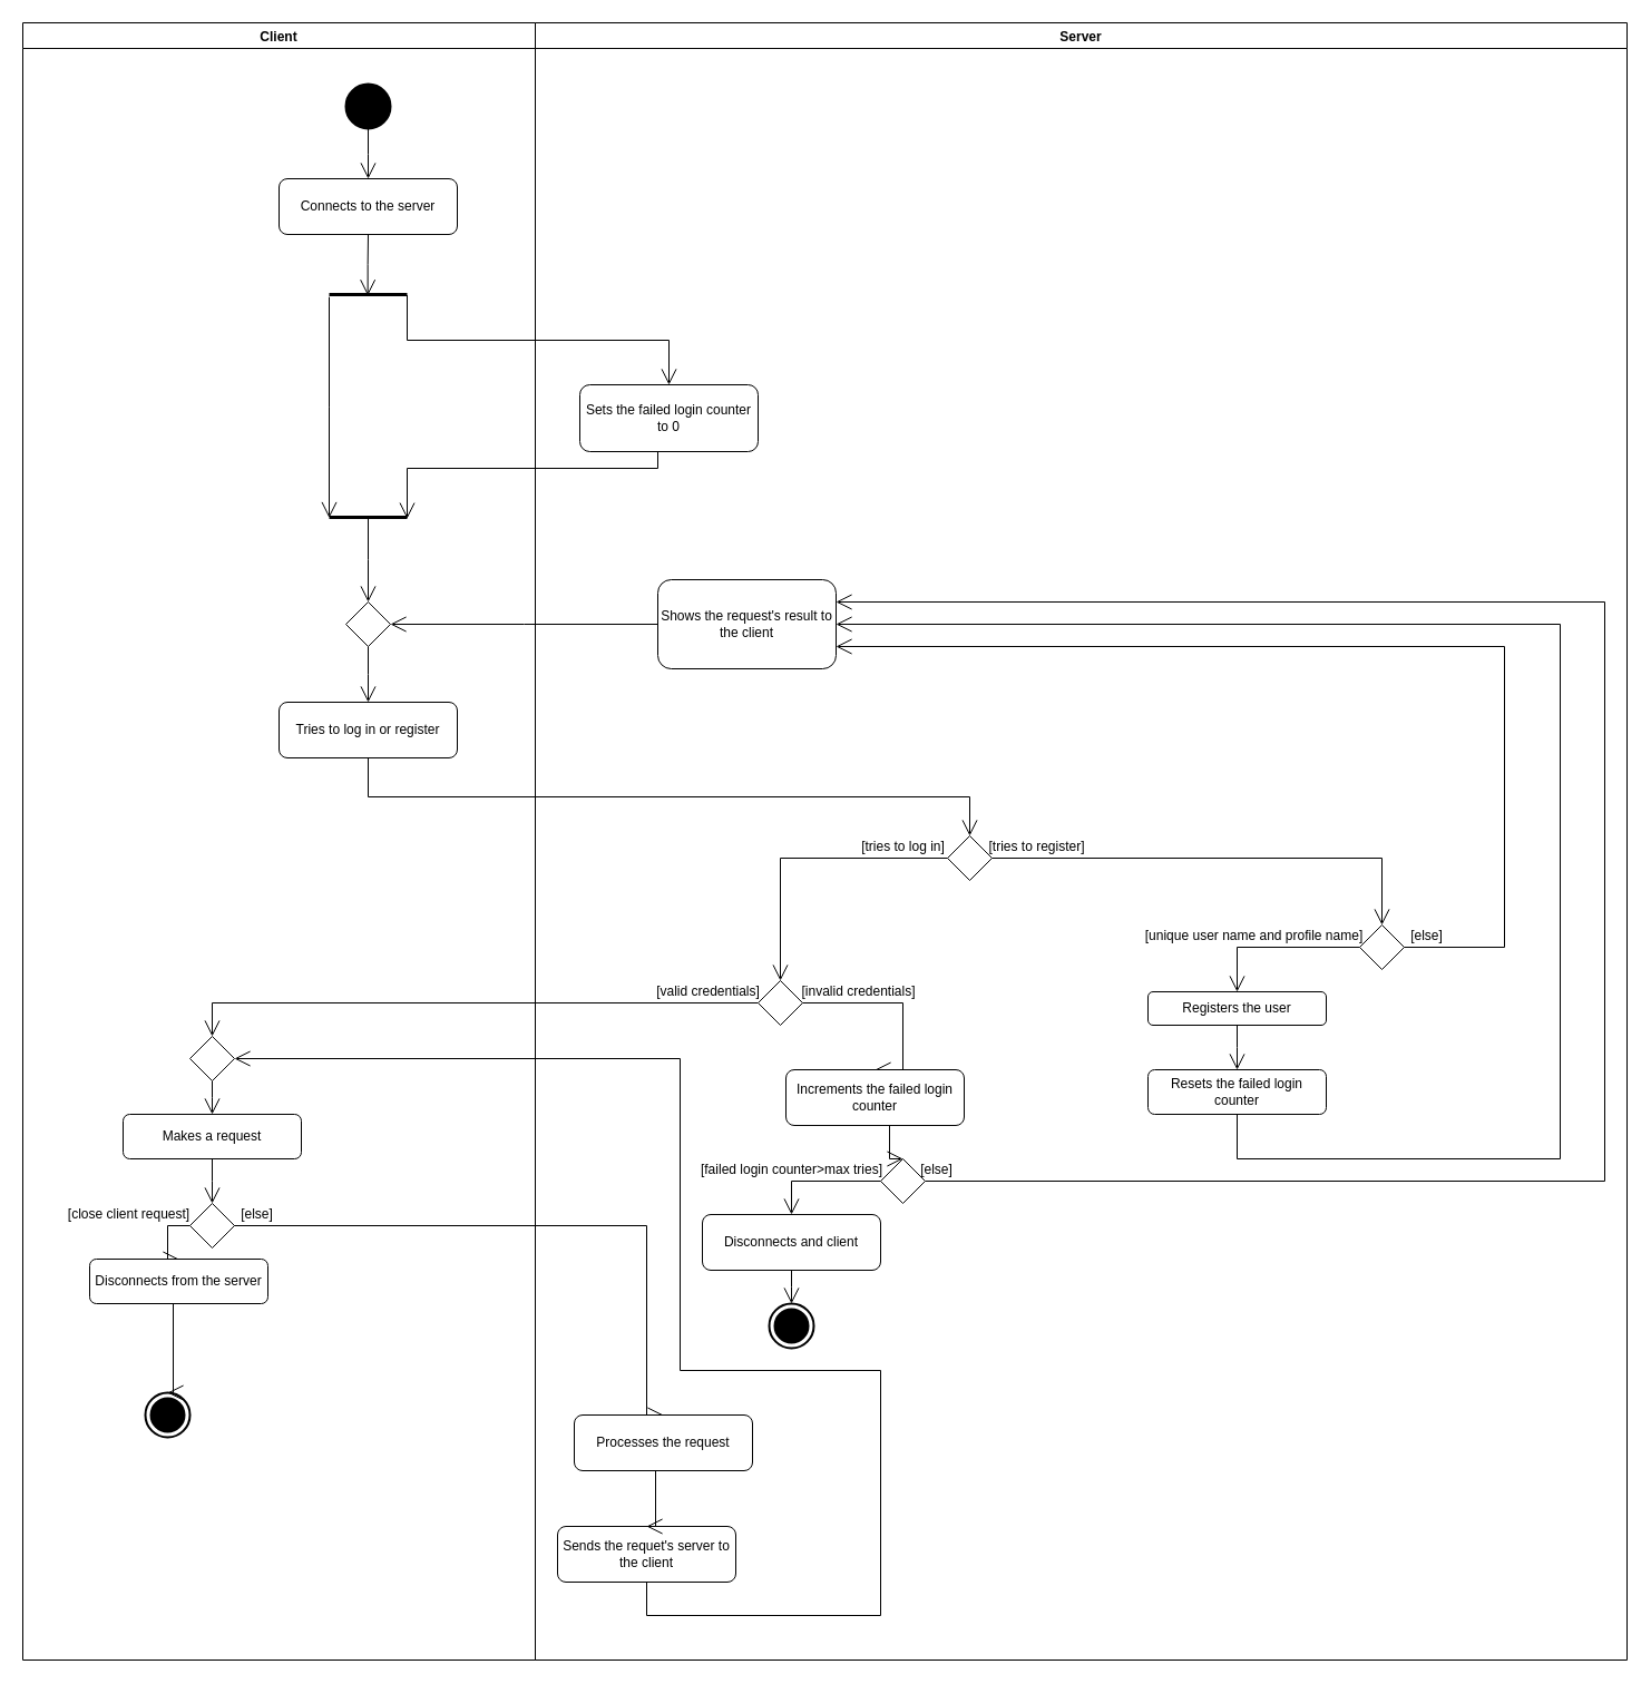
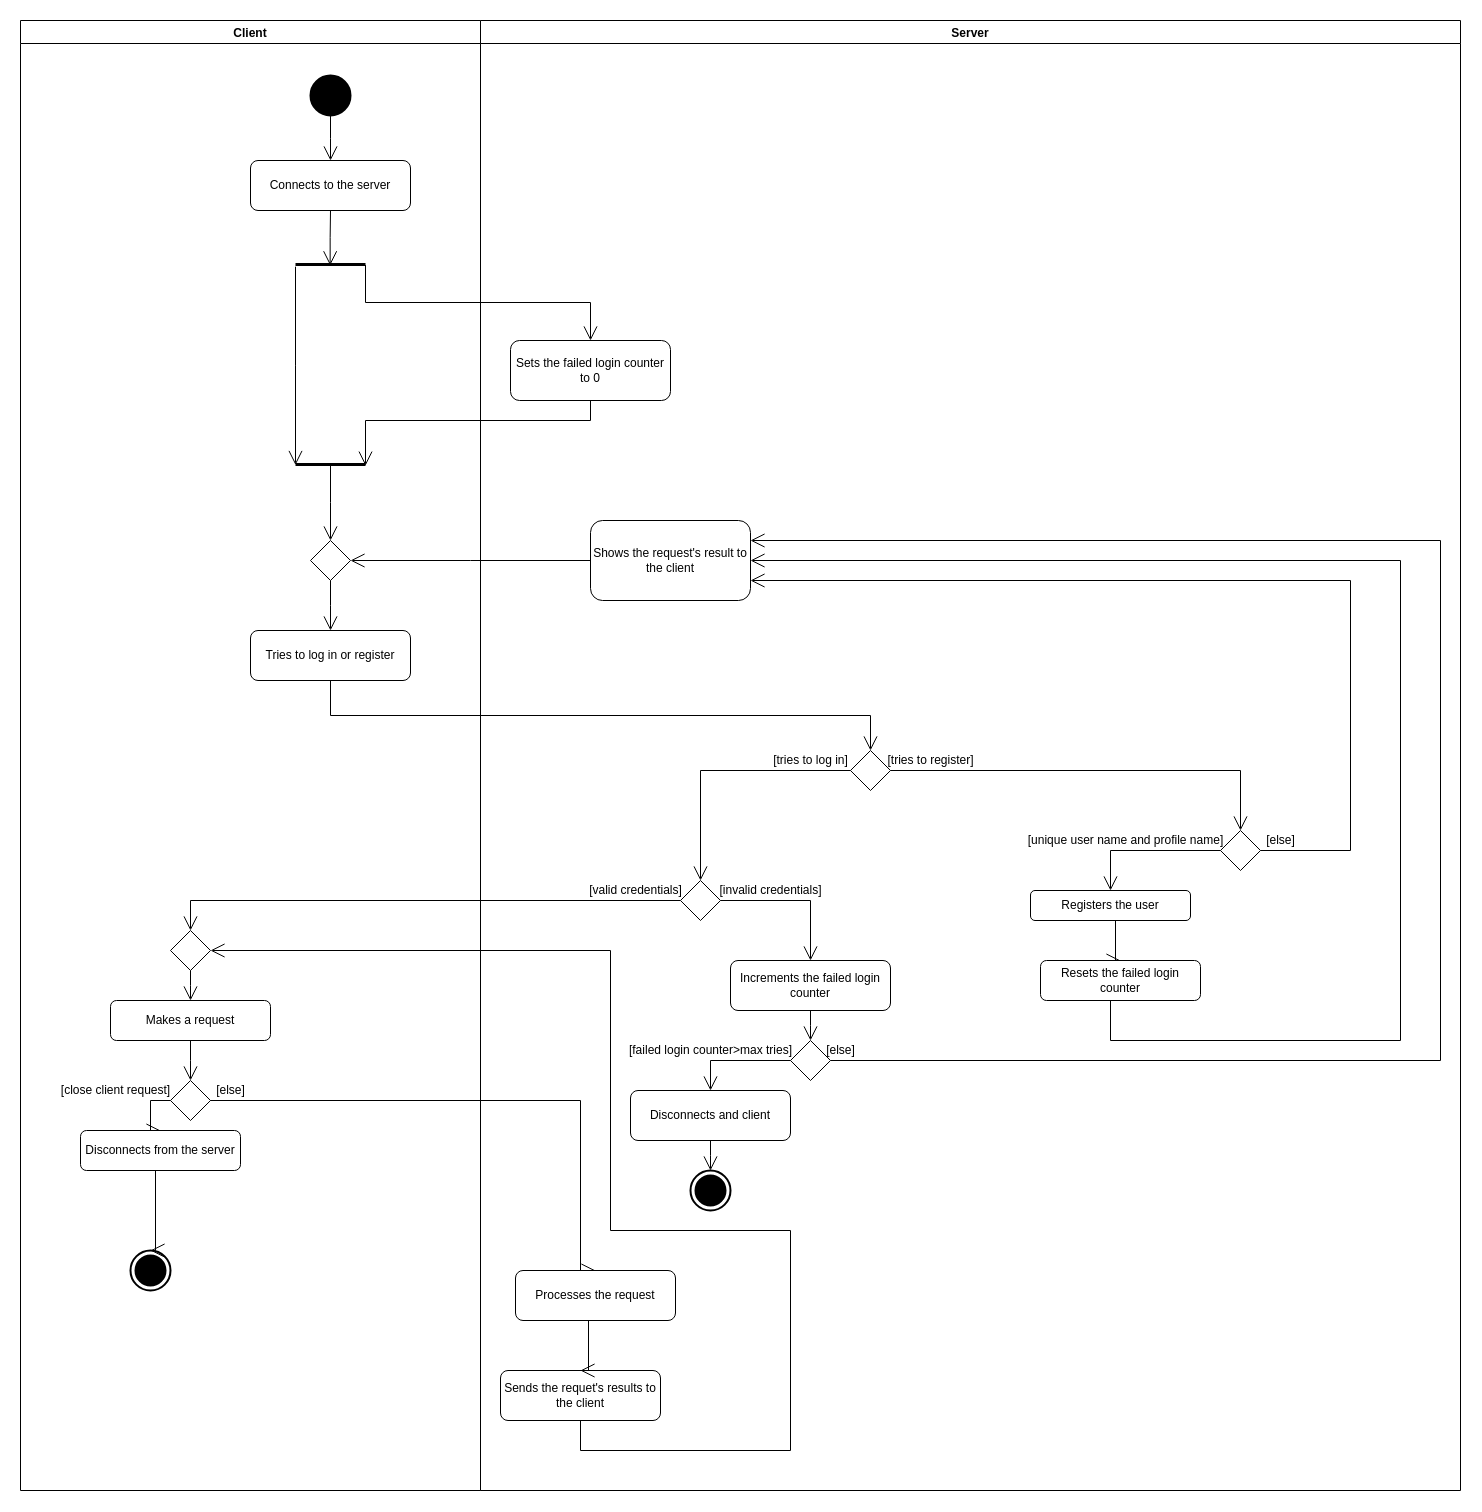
- <mxCell id="10" value="Sets the failed login counter to 0" style="shape=rect;html=1;rounded=1;whiteSpace=wrap;align=center;fillColor=#FFFFFF;" vertex="1" parent="5"><mxGeometry x="40" y="325" width="160" height="60" as="geometry" /></mxCell>
+ <mxCell id="10" value="Sets the failed login counter to 0" style="shape=rect;html=1;rounded=1;whiteSpace=wrap;align=center;fillColor=#FFFFFF;" vertex="1" parent="5"><mxGeometry x="30" y="320" width="160" height="60" as="geometry" /></mxCell>
- <mxCell id="61" value="Resets the failed login counter" style="shape=rect;html=1;rounded=1;whiteSpace=wrap;align=center;fillColor=#FFFFFF;" vertex="1" parent="1"><mxGeometry x="1030" y="960" width="160" height="40" as="geometry" /></mxCell>
+ <mxCell id="61" value="Resets the failed login counter" style="shape=rect;html=1;rounded=1;whiteSpace=wrap;align=center;fillColor=#FFFFFF;" vertex="1" parent="1"><mxGeometry x="1040" y="960" width="160" height="40" as="geometry" /></mxCell>
- <mxCell id="43" value="Increments the failed login counter" style="shape=rect;html=1;rounded=1;whiteSpace=wrap;align=center;fillColor=#FFFFFF;" vertex="1" parent="1"><mxGeometry x="705" y="960" width="160" height="50" as="geometry" /></mxCell>
+ <mxCell id="43" value="Increments the failed login counter" style="shape=rect;html=1;rounded=1;whiteSpace=wrap;align=center;fillColor=#FFFFFF;" vertex="1" parent="1"><mxGeometry x="730" y="960" width="160" height="50" as="geometry" /></mxCell>
- <mxCell id="8" value="Sends the requet's server to the client" style="shape=rect;html=1;rounded=1;whiteSpace=wrap;align=center;fillColor=#FFFFFF;" vertex="1" parent="5"><mxGeometry x="20" y="1350" width="160" height="50" as="geometry" /></mxCell>
+ <mxCell id="8" value="Sends the requet's results to the client" style="shape=rect;html=1;rounded=1;whiteSpace=wrap;align=center;fillColor=#FFFFFF;" vertex="1" parent="5"><mxGeometry x="20" y="1350" width="160" height="50" as="geometry" /></mxCell>
